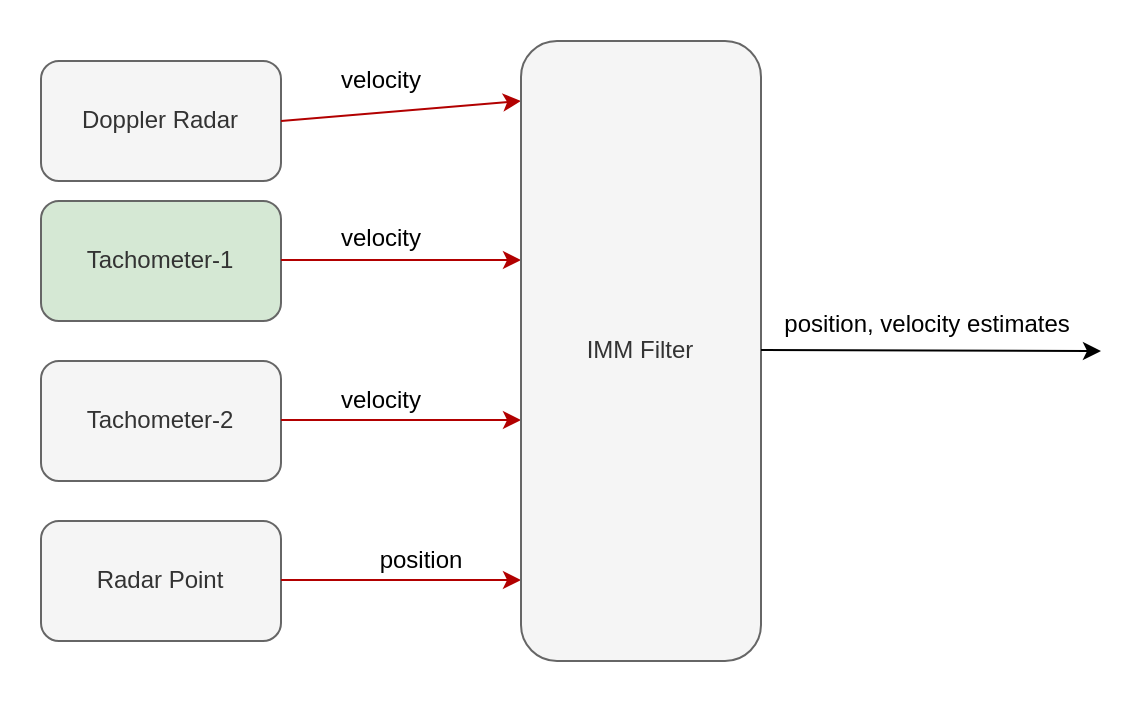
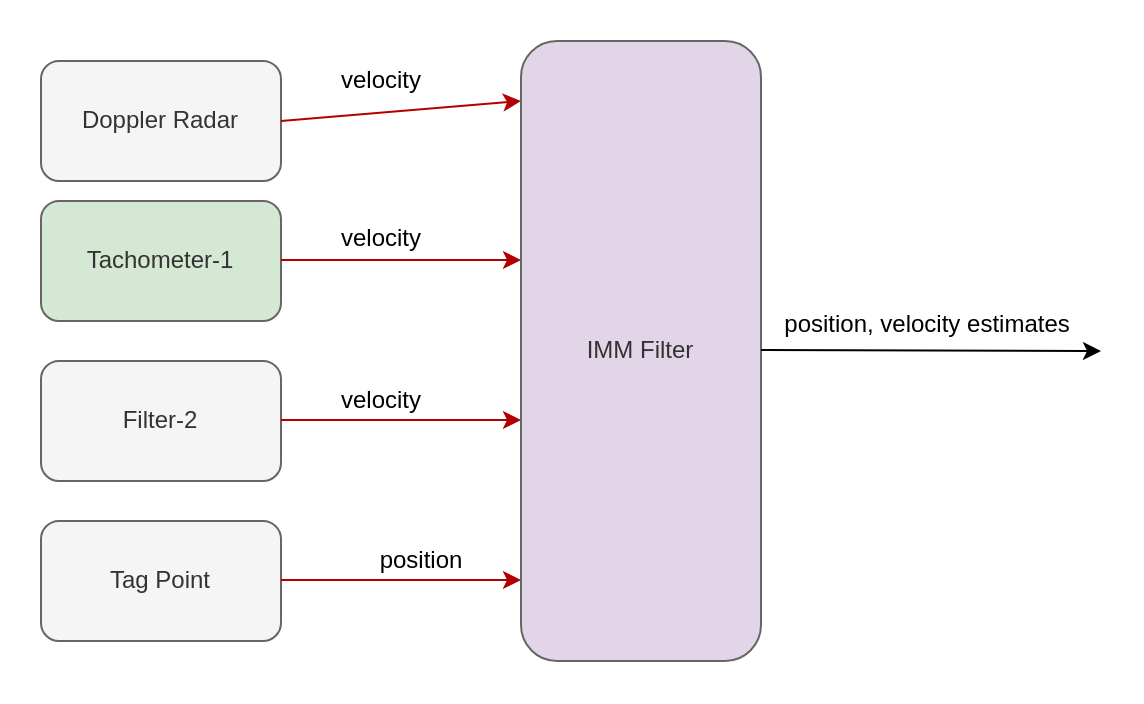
- <mxCell id="14" value="IMM Filter" style="rounded=1;whiteSpace=wrap;html=1;fontFamily=Helvetica;fillColor=#f5f5f5;strokeColor=#666666;fontColor=#333333;" vertex="1" parent="1"><mxGeometry x="260" y="20" width="120" height="310" as="geometry" /></mxCell>
+ <mxCell id="14" value="IMM Filter" style="rounded=1;whiteSpace=wrap;html=1;fontFamily=Helvetica;fillColor=#e1d5e7;strokeColor=#666666;fontColor=#333333;" vertex="1" parent="1"><mxGeometry x="260" y="20" width="120" height="310" as="geometry" /></mxCell>
- <mxCell id="4" value="Tachometer-2" style="rounded=1;whiteSpace=wrap;html=1;fillColor=#f5f5f5;strokeColor=#666666;fontColor=#333333;" vertex="1" parent="1"><mxGeometry x="20" y="180" width="120" height="60" as="geometry" /></mxCell>
+ <mxCell id="4" value="Filter-2" style="rounded=1;whiteSpace=wrap;html=1;fillColor=#f5f5f5;strokeColor=#666666;fontColor=#333333;" vertex="1" parent="1"><mxGeometry x="20" y="180" width="120" height="60" as="geometry" /></mxCell>
- <mxCell id="5" value="Radar Point" style="rounded=1;whiteSpace=wrap;html=1;fillColor=#f5f5f5;strokeColor=#666666;fontColor=#333333;" vertex="1" parent="1"><mxGeometry x="20" y="260" width="120" height="60" as="geometry" /></mxCell>
+ <mxCell id="5" value="Tag Point" style="rounded=1;whiteSpace=wrap;html=1;fillColor=#f5f5f5;strokeColor=#666666;fontColor=#333333;" vertex="1" parent="1"><mxGeometry x="20" y="260" width="120" height="60" as="geometry" /></mxCell>
